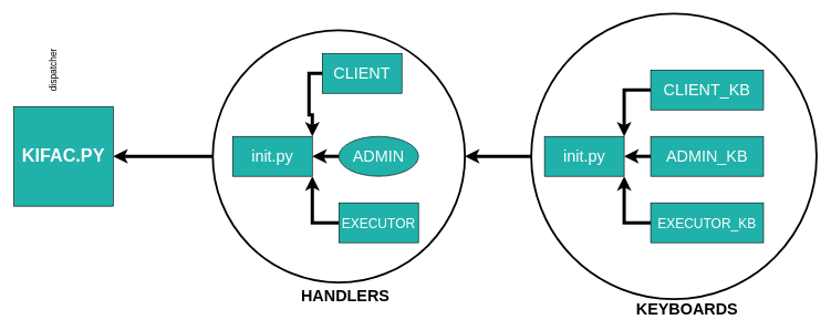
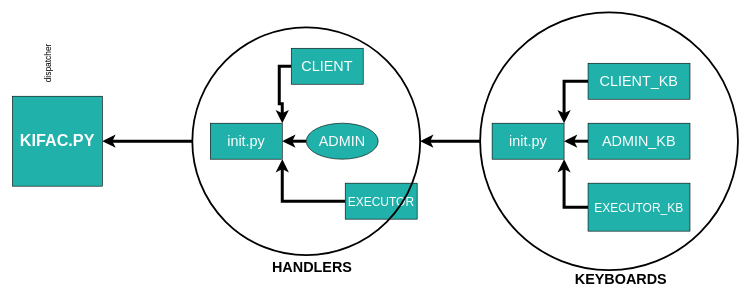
- <mxCell id="10" value="&lt;font color=&quot;#ffffff&quot; style=&quot;font-size: 20px&quot;&gt;EXECUTOR&lt;/font&gt;" style="rounded=0;whiteSpace=wrap;html=1;fillColor=#20b2aa;" vertex="1" parent="1"><mxGeometry x="510" y="305" width="120" height="60" as="geometry" /></mxCell>
+ <mxCell id="10" value="&lt;font color=&quot;#ffffff&quot; style=&quot;font-size: 20px&quot;&gt;EXECUTOR&lt;/font&gt;" style="rounded=0;whiteSpace=wrap;html=1;fillColor=#20b2aa;" vertex="1" parent="1"><mxGeometry x="575" y="305" width="120" height="60" as="geometry" /></mxCell>
- <mxCell id="20" value="&lt;font color=&quot;#ffffff&quot; style=&quot;font-size: 20px&quot;&gt;EXECUTOR_KB&lt;/font&gt;" style="rounded=0;whiteSpace=wrap;html=1;fillColor=#20b2aa;" vertex="1" parent="1"><mxGeometry x="980" y="305" width="170" height="60" as="geometry" /></mxCell>
+ <mxCell id="20" value="&lt;font color=&quot;#ffffff&quot; style=&quot;font-size: 20px&quot;&gt;EXECUTOR_KB&lt;/font&gt;" style="rounded=0;whiteSpace=wrap;html=1;fillColor=#20b2aa;" vertex="1" parent="1"><mxGeometry x="980" y="305" width="170" height="80" as="geometry" /></mxCell>
